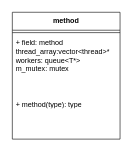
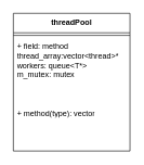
- <mxCell id="2" value="method" style="swimlane;fontStyle=1;align=center;verticalAlign=top;childLayout=stackLayout;horizontal=1;startSize=30;horizontalStack=0;resizeParent=1;resizeParentMax=0;resizeLast=0;collapsible=1;marginBottom=0;whiteSpace=wrap;html=1;" vertex="1" parent="1"><mxGeometry x="20" y="20" width="180" height="212" as="geometry" /></mxCell>
+ <mxCell id="2" value="threadPool" style="swimlane;fontStyle=1;align=center;verticalAlign=top;childLayout=stackLayout;horizontal=1;startSize=30;horizontalStack=0;resizeParent=1;resizeParentMax=0;resizeLast=0;collapsible=1;marginBottom=0;whiteSpace=wrap;html=1;" vertex="1" parent="1"><mxGeometry x="20" y="20" width="180" height="212" as="geometry" /></mxCell>
- <mxCell id="5" value="+ method(type): type" style="text;strokeColor=none;fillColor=none;align=left;verticalAlign=top;spacingLeft=4;spacingRight=4;overflow=hidden;rotatable=0;points=[[0,0.5],[1,0.5]];portConstraint=eastwest;whiteSpace=wrap;html=1;" vertex="1" parent="2"><mxGeometry y="140" width="180" height="72" as="geometry" /></mxCell>
+ <mxCell id="5" value="+ method(type): vector" style="text;strokeColor=none;fillColor=none;align=left;verticalAlign=top;spacingLeft=4;spacingRight=4;overflow=hidden;rotatable=0;points=[[0,0.5],[1,0.5]];portConstraint=eastwest;whiteSpace=wrap;html=1;" vertex="1" parent="2"><mxGeometry y="140" width="180" height="72" as="geometry" /></mxCell>
